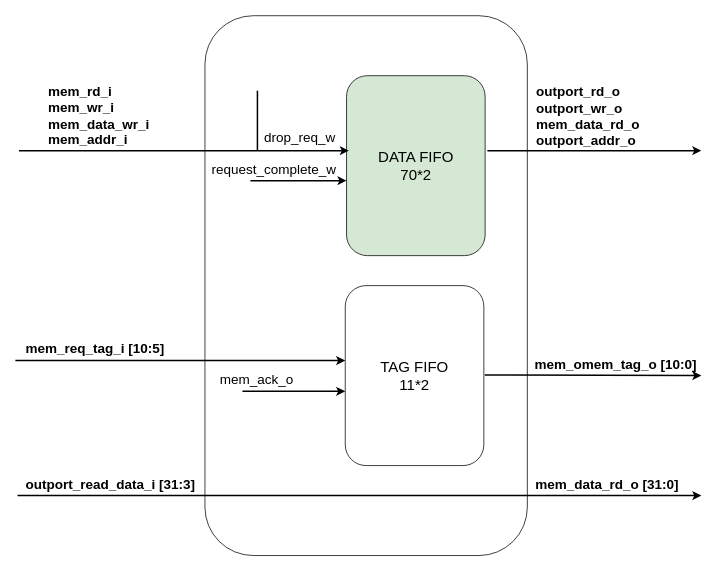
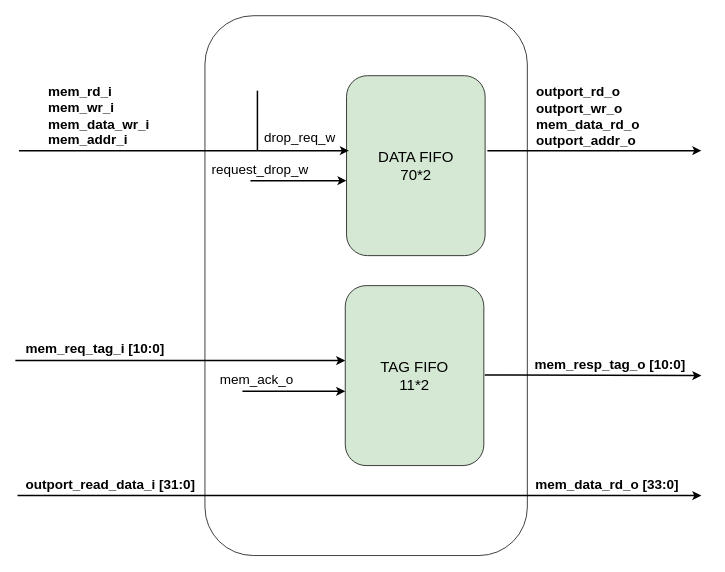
- <mxCell id="15" value="&lt;font style=&quot;font-size: 18px;&quot;&gt;request_complete_w&lt;/font&gt;" style="text;whiteSpace=wrap;html=1;" parent="1" vertex="1"><mxGeometry x="279.85" y="208" width="140" height="40" as="geometry" /></mxCell>
+ <mxCell id="15" value="&lt;font style=&quot;font-size: 18px;&quot;&gt;request_drop_w&lt;/font&gt;" style="text;whiteSpace=wrap;html=1;" parent="1" vertex="1"><mxGeometry x="279.85" y="208" width="140" height="40" as="geometry" /></mxCell>
- <mxCell id="18" value="&lt;font style=&quot;font-size: 18px;&quot;&gt;mem_req_tag_i [10:5]&lt;/font&gt;" style="text;whiteSpace=wrap;html=1;fontStyle=1" parent="1" vertex="1"><mxGeometry x="31.85" y="448" width="190" height="40" as="geometry" /></mxCell>
+ <mxCell id="18" value="&lt;font style=&quot;font-size: 18px;&quot;&gt;mem_req_tag_i [10:0]&lt;/font&gt;" style="text;whiteSpace=wrap;html=1;fontStyle=1" parent="1" vertex="1"><mxGeometry x="31.85" y="448" width="190" height="40" as="geometry" /></mxCell>
- <mxCell id="14" value="mem_omem_tag_o [10:0]" style="text;whiteSpace=wrap;html=1;fontSize=18;fontStyle=1" parent="1" vertex="1"><mxGeometry x="710.85" y="469" width="234.15" height="21" as="geometry" /></mxCell>
+ <mxCell id="14" value="mem_resp_tag_o [10:0]" style="text;whiteSpace=wrap;html=1;fontSize=18;fontStyle=1" parent="1" vertex="1"><mxGeometry x="710.85" y="469" width="234.15" height="21" as="geometry" /></mxCell>
- <mxCell id="4" value="&lt;span style=&quot;font-size: 20px;&quot;&gt;TAG FIFO&lt;br&gt;11*2&lt;br&gt;&lt;/span&gt;" style="rounded=1;whiteSpace=wrap;html=1;" parent="1" vertex="1"><mxGeometry x="460" y="380" width="184.85" height="240" as="geometry" /></mxCell>
+ <mxCell id="4" value="&lt;span style=&quot;font-size: 20px;&quot;&gt;TAG FIFO&lt;br&gt;11*2&lt;br&gt;&lt;/span&gt;" style="rounded=1;whiteSpace=wrap;html=1;fillColor=#d5e8d4;" parent="1" vertex="1"><mxGeometry x="460" y="380" width="184.85" height="240" as="geometry" /></mxCell>
- <mxCell id="20" value="&lt;b&gt;&lt;font style=&quot;font-size: 18px;&quot;&gt;outport_read_data_i [31:3]&lt;/font&gt;&lt;/b&gt;" style="text;whiteSpace=wrap;html=1;" parent="1" vertex="1"><mxGeometry x="31.85" y="629" width="250" height="40" as="geometry" /></mxCell>
+ <mxCell id="20" value="&lt;b&gt;&lt;font style=&quot;font-size: 18px;&quot;&gt;outport_read_data_i [31:0]&lt;/font&gt;&lt;/b&gt;" style="text;whiteSpace=wrap;html=1;" parent="1" vertex="1"><mxGeometry x="31.85" y="629" width="250" height="40" as="geometry" /></mxCell>
- <mxCell id="16" value="&lt;font style=&quot;font-size: 18px;&quot;&gt;mem_data_rd_o [31:0]&lt;/font&gt;" style="text;whiteSpace=wrap;html=1;fontStyle=1" parent="1" vertex="1"><mxGeometry x="711.85" y="629" width="215" height="30" as="geometry" /></mxCell>
+ <mxCell id="16" value="&lt;font style=&quot;font-size: 18px;&quot;&gt;mem_data_rd_o [33:0]&lt;/font&gt;" style="text;whiteSpace=wrap;html=1;fontStyle=1" parent="1" vertex="1"><mxGeometry x="711.85" y="629" width="215" height="30" as="geometry" /></mxCell>
